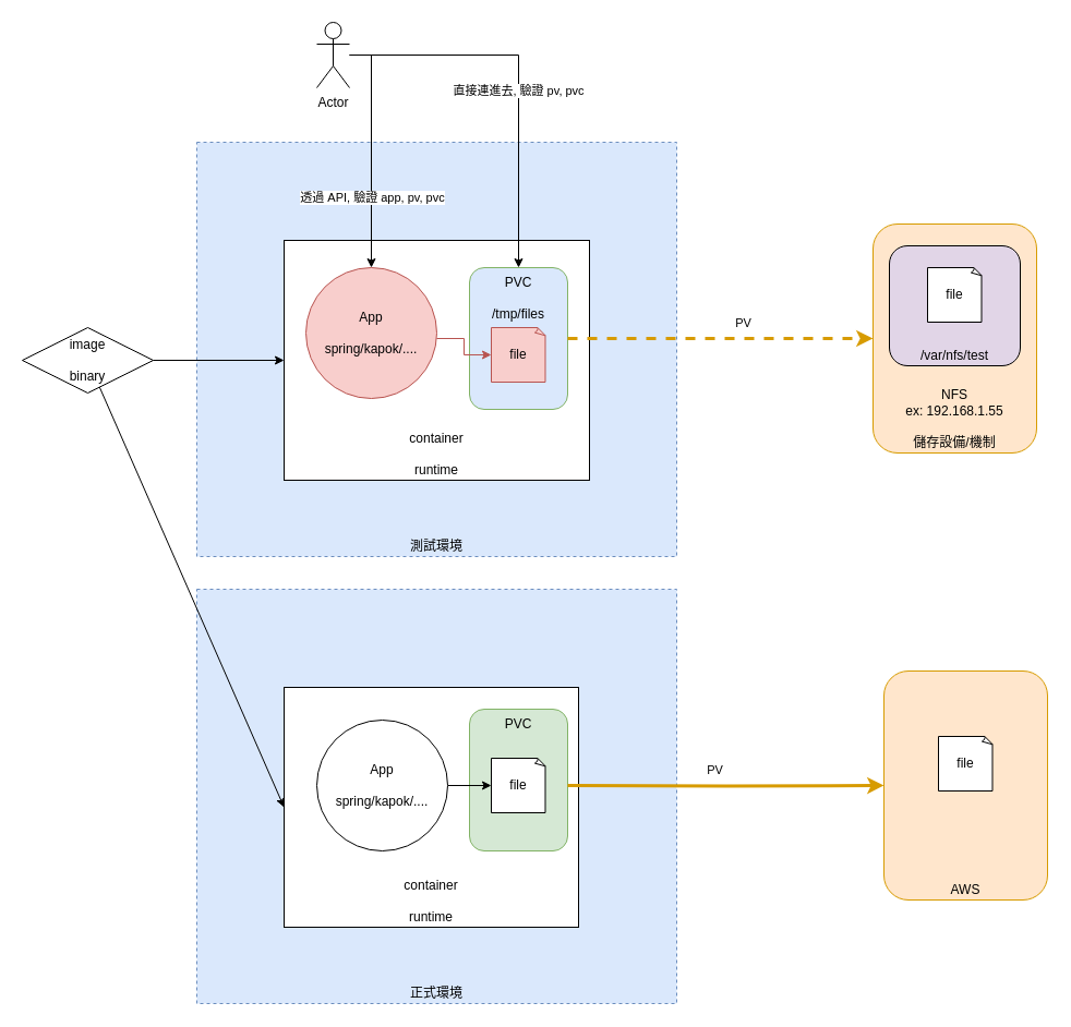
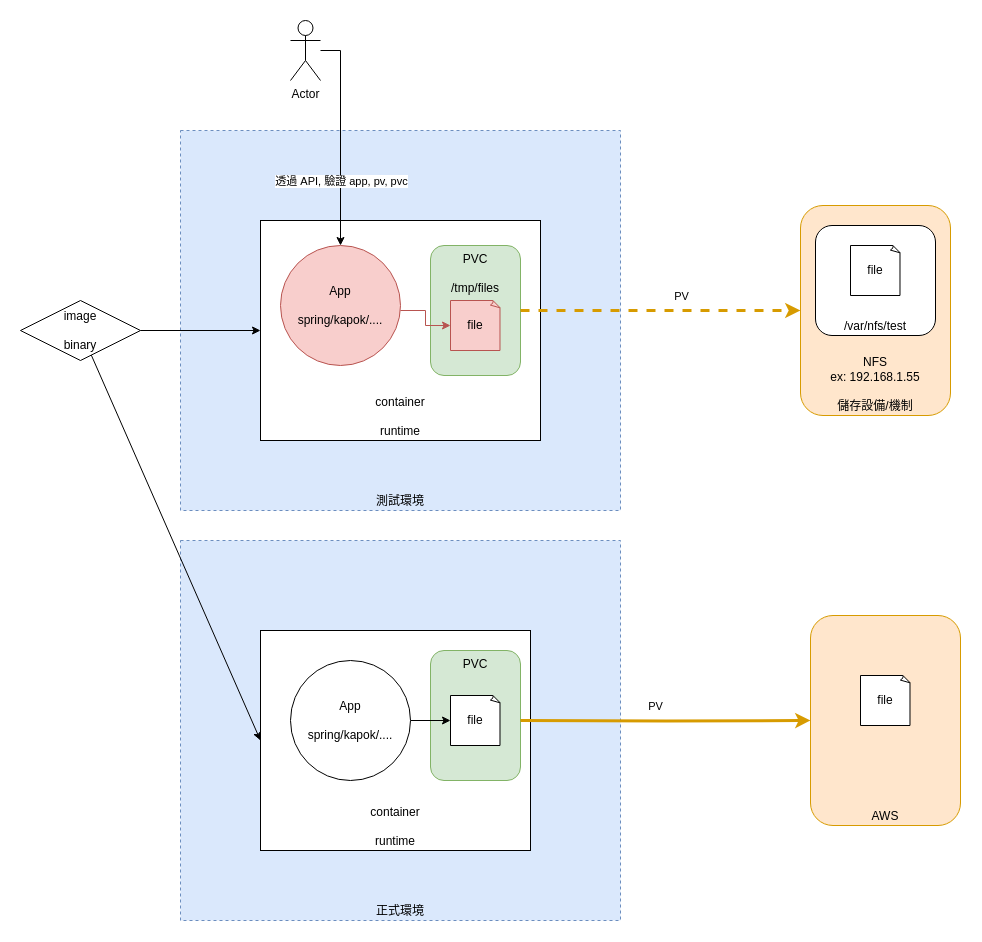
- <mxCell id="28" style="edgeStyle=orthogonalEdgeStyle;rounded=0;orthogonalLoop=1;jettySize=auto;html=1;" edge="1" parent="1" source="30" target="6"><mxGeometry relative="1" as="geometry"><mxPoint x="460" y="40" as="targetPoint" /></mxGeometry></mxCell>
- <mxCell id="29" value="直接連進去, 驗證 pv, pvc" style="edgeLabel;html=1;align=center;verticalAlign=middle;resizable=0;points=[];" vertex="1" connectable="0" parent="28"><mxGeometry x="0.071" y="-1" relative="1" as="geometry"><mxPoint as="offset" /></mxGeometry></mxCell>
- <mxCell id="6" value="PVC&lt;br&gt;&lt;br&gt;/tmp/files" style="rounded=1;whiteSpace=wrap;html=1;fillColor=#dae8fc;strokeColor=#82b366;verticalAlign=top;" vertex="1" parent="1"><mxGeometry x="430" y="245" width="90" height="130" as="geometry" /></mxCell>
+ <mxCell id="6" value="PVC&lt;br&gt;&lt;br&gt;/tmp/files" style="rounded=1;whiteSpace=wrap;html=1;fillColor=#d5e8d4;strokeColor=#82b366;verticalAlign=top;" vertex="1" parent="1"><mxGeometry x="430" y="245" width="90" height="130" as="geometry" /></mxCell>
- <mxCell id="3" value="/var/nfs/test" style="rounded=1;whiteSpace=wrap;html=1;verticalAlign=bottom;align=center;fillColor=#e1d5e7;" vertex="1" parent="1"><mxGeometry x="815" y="225" width="120" height="110" as="geometry" /></mxCell>
+ <mxCell id="3" value="/var/nfs/test" style="rounded=1;whiteSpace=wrap;html=1;verticalAlign=bottom;align=center;" vertex="1" parent="1"><mxGeometry x="815" y="225" width="120" height="110" as="geometry" /></mxCell>
